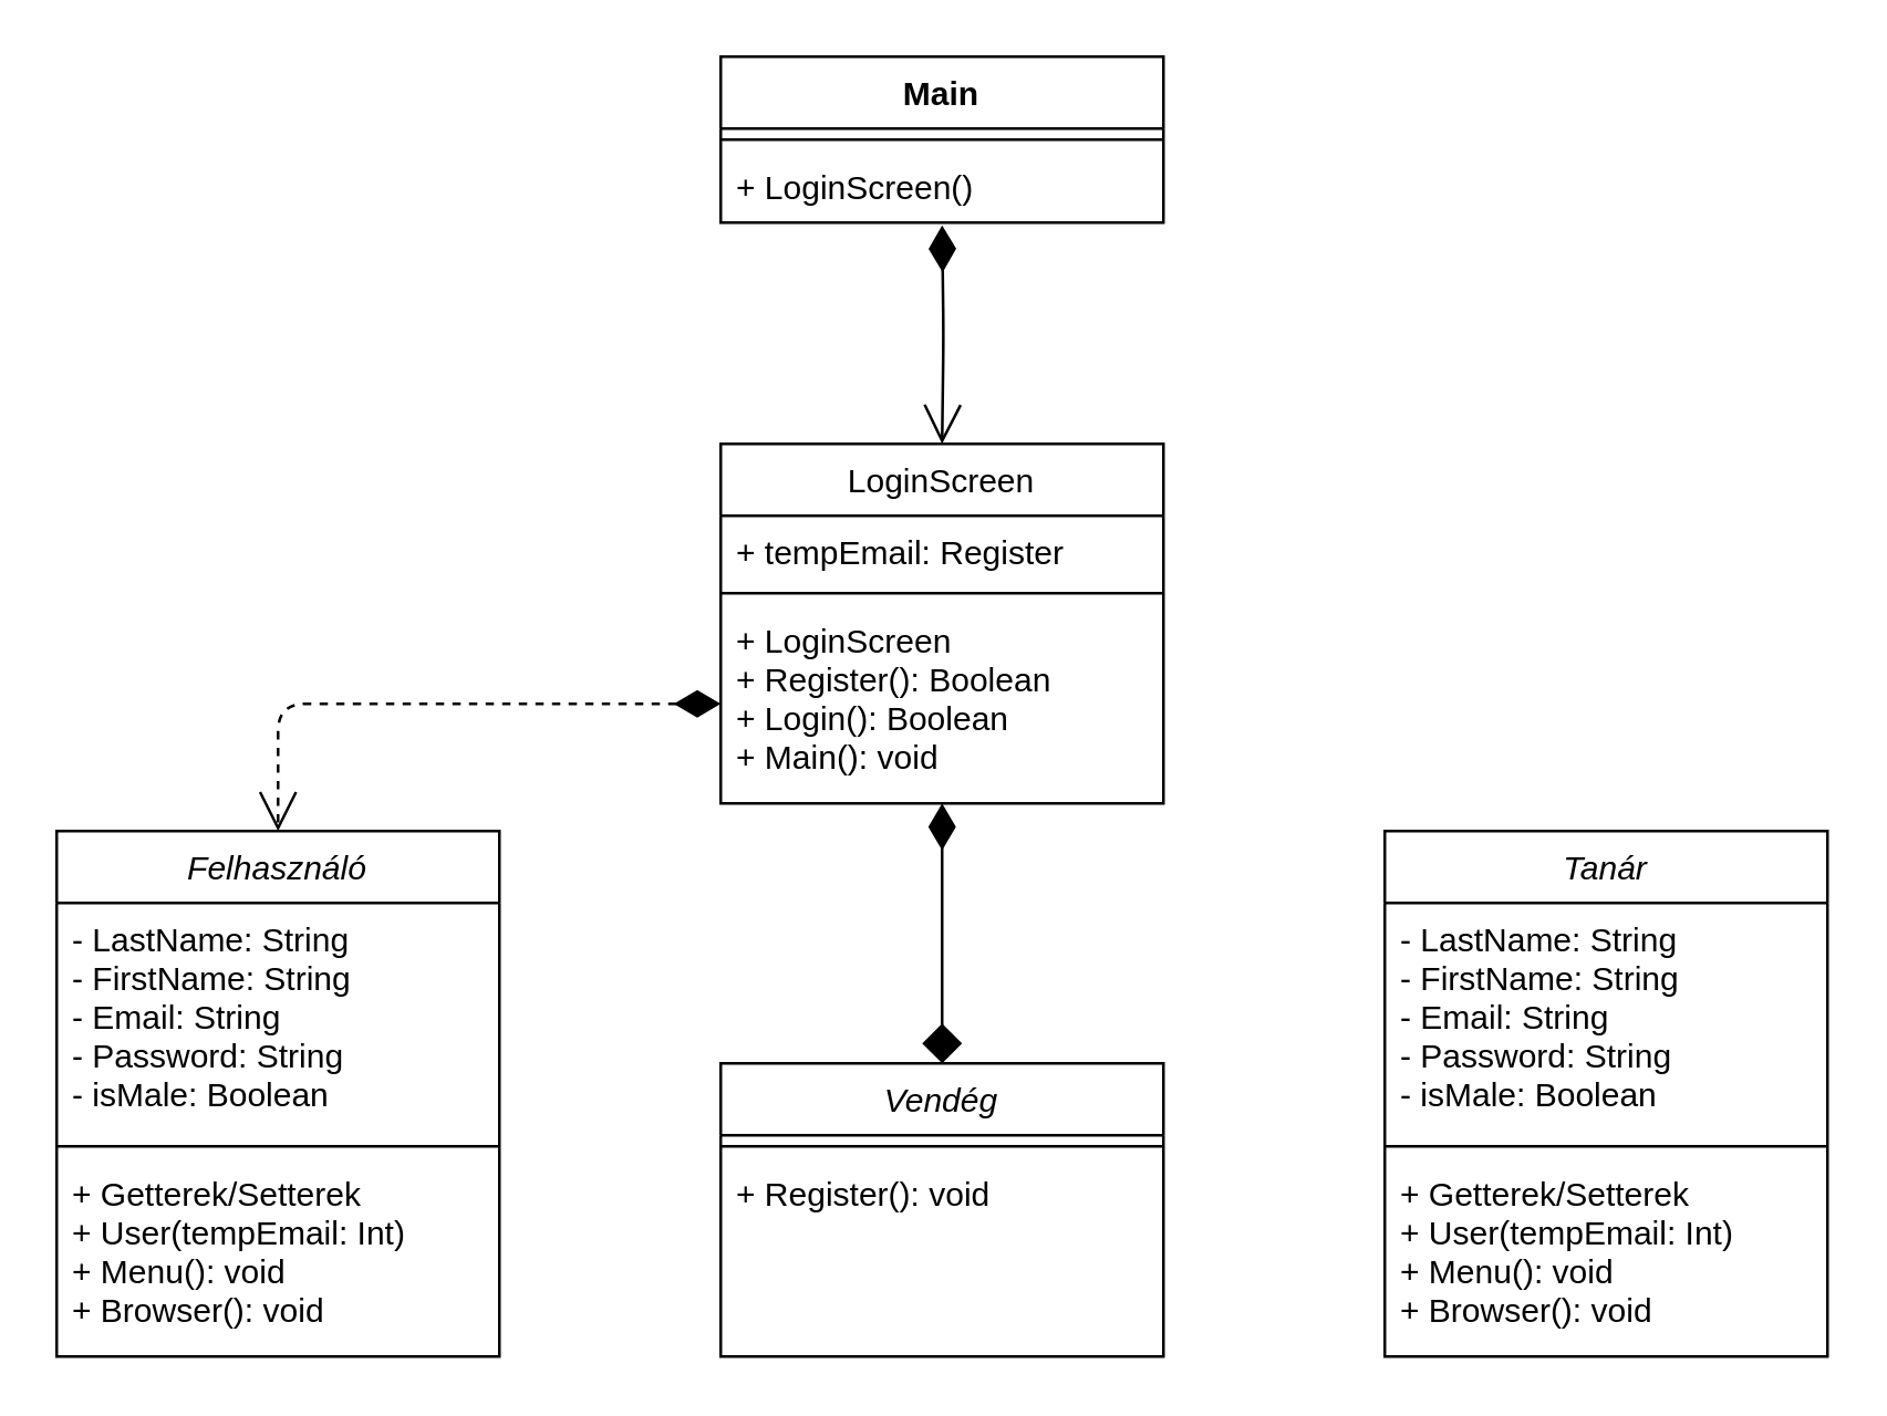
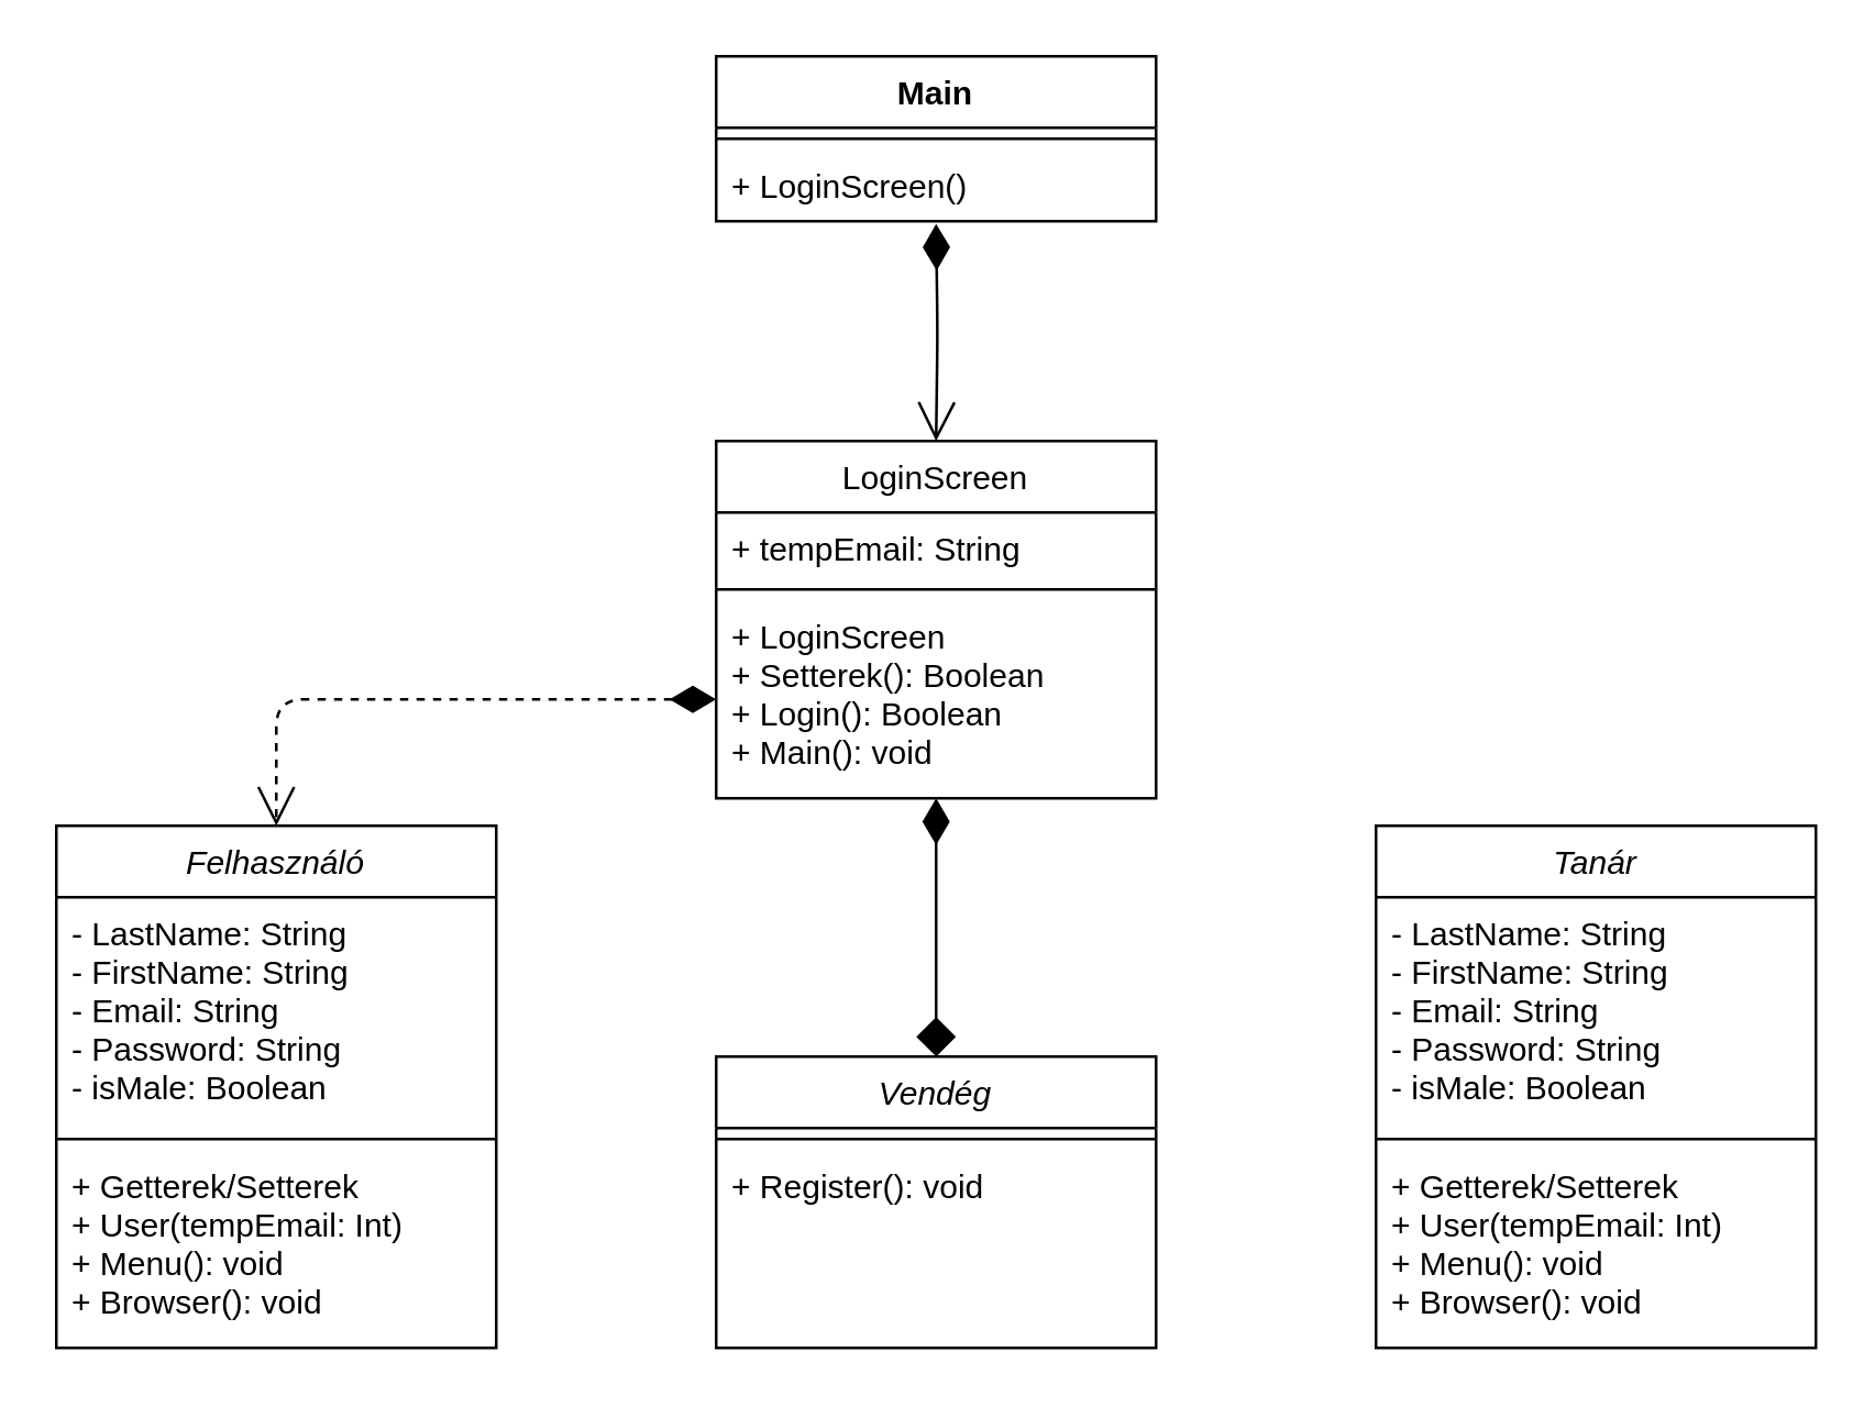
- <mxCell id="7" value="+ tempEmail: Register" style="text;align=left;verticalAlign=top;spacingLeft=4;spacingRight=4;overflow=hidden;rotatable=0;points=[[0,0.5],[1,0.5]];portConstraint=eastwest;" parent="6" vertex="1"><mxGeometry y="26" width="160" height="24" as="geometry" /></mxCell>
+ <mxCell id="7" value="+ tempEmail: String" style="text;align=left;verticalAlign=top;spacingLeft=4;spacingRight=4;overflow=hidden;rotatable=0;points=[[0,0.5],[1,0.5]];portConstraint=eastwest;" parent="6" vertex="1"><mxGeometry y="26" width="160" height="24" as="geometry" /></mxCell>
- <mxCell id="9" value="+ LoginScreen&#10;+ Register(): Boolean&#10;+ Login(): Boolean&#10;+ Main(): void" style="text;align=left;verticalAlign=top;spacingLeft=4;spacingRight=4;overflow=hidden;rotatable=0;points=[[0,0.5],[1,0.5]];portConstraint=eastwest;" parent="6" vertex="1"><mxGeometry y="58" width="160" height="72" as="geometry" /></mxCell>
+ <mxCell id="9" value="+ LoginScreen&#10;+ Setterek(): Boolean&#10;+ Login(): Boolean&#10;+ Main(): void" style="text;align=left;verticalAlign=top;spacingLeft=4;spacingRight=4;overflow=hidden;rotatable=0;points=[[0,0.5],[1,0.5]];portConstraint=eastwest;" parent="6" vertex="1"><mxGeometry y="58" width="160" height="72" as="geometry" /></mxCell>
